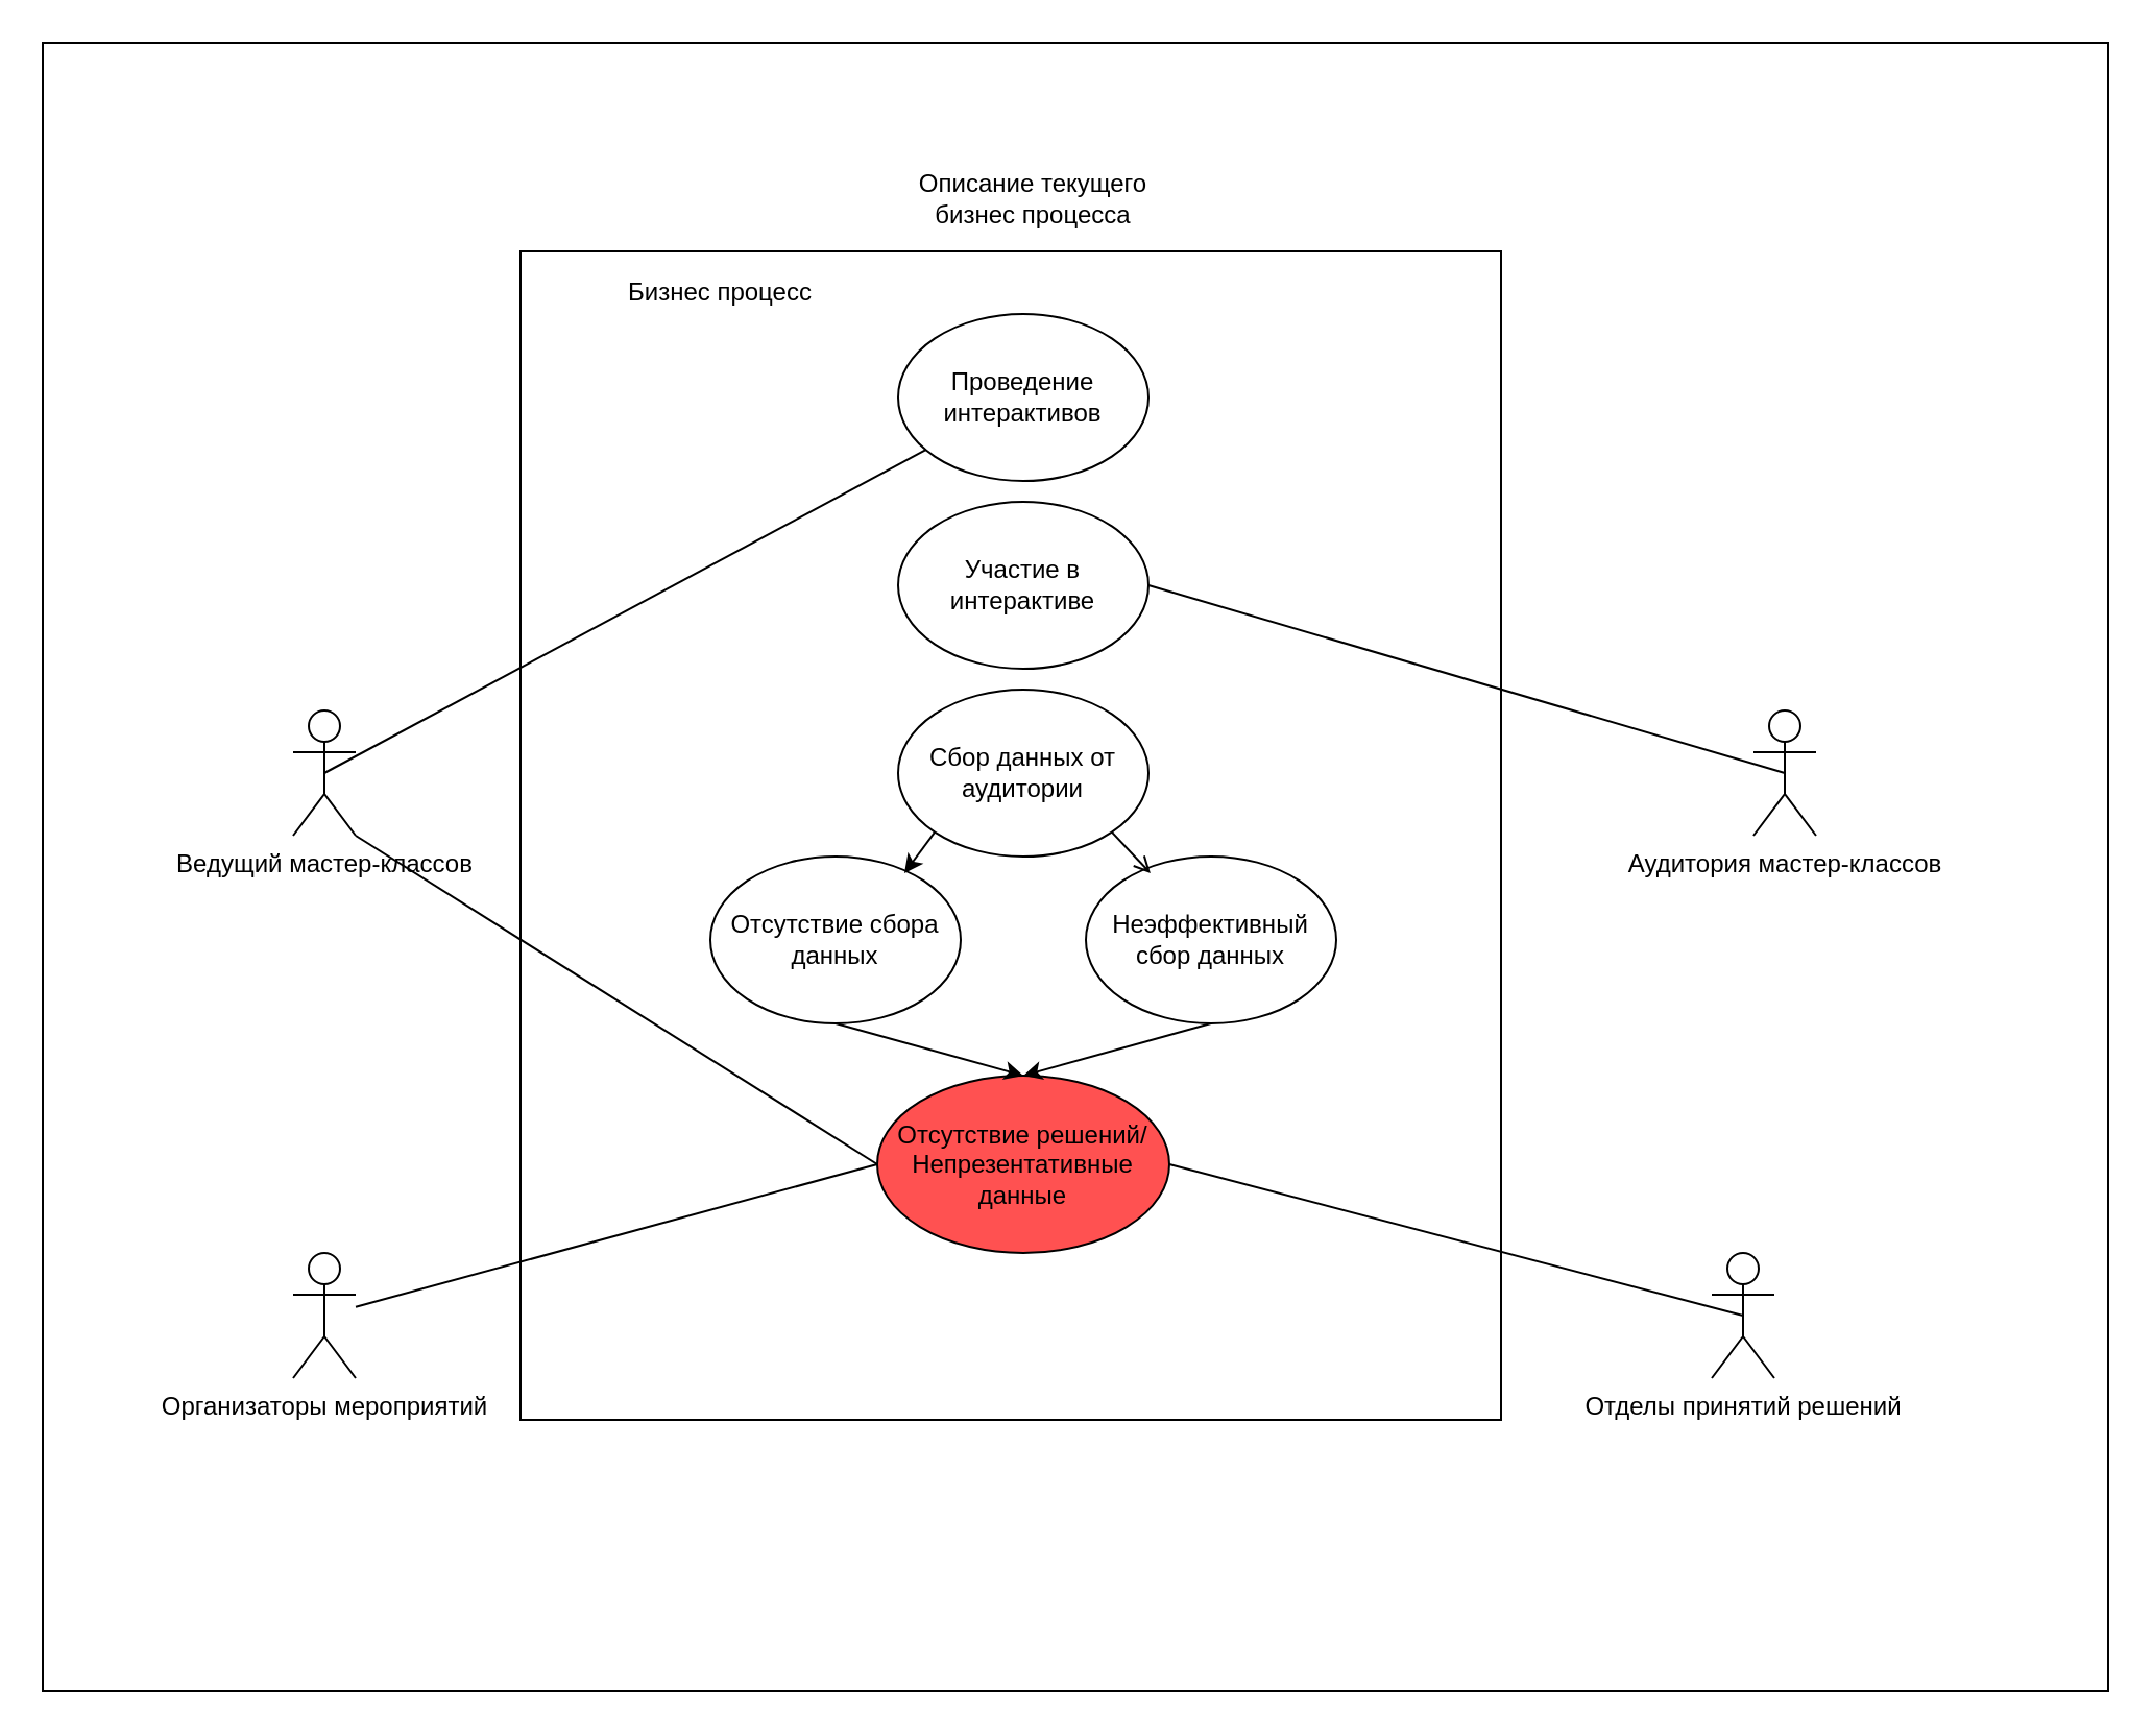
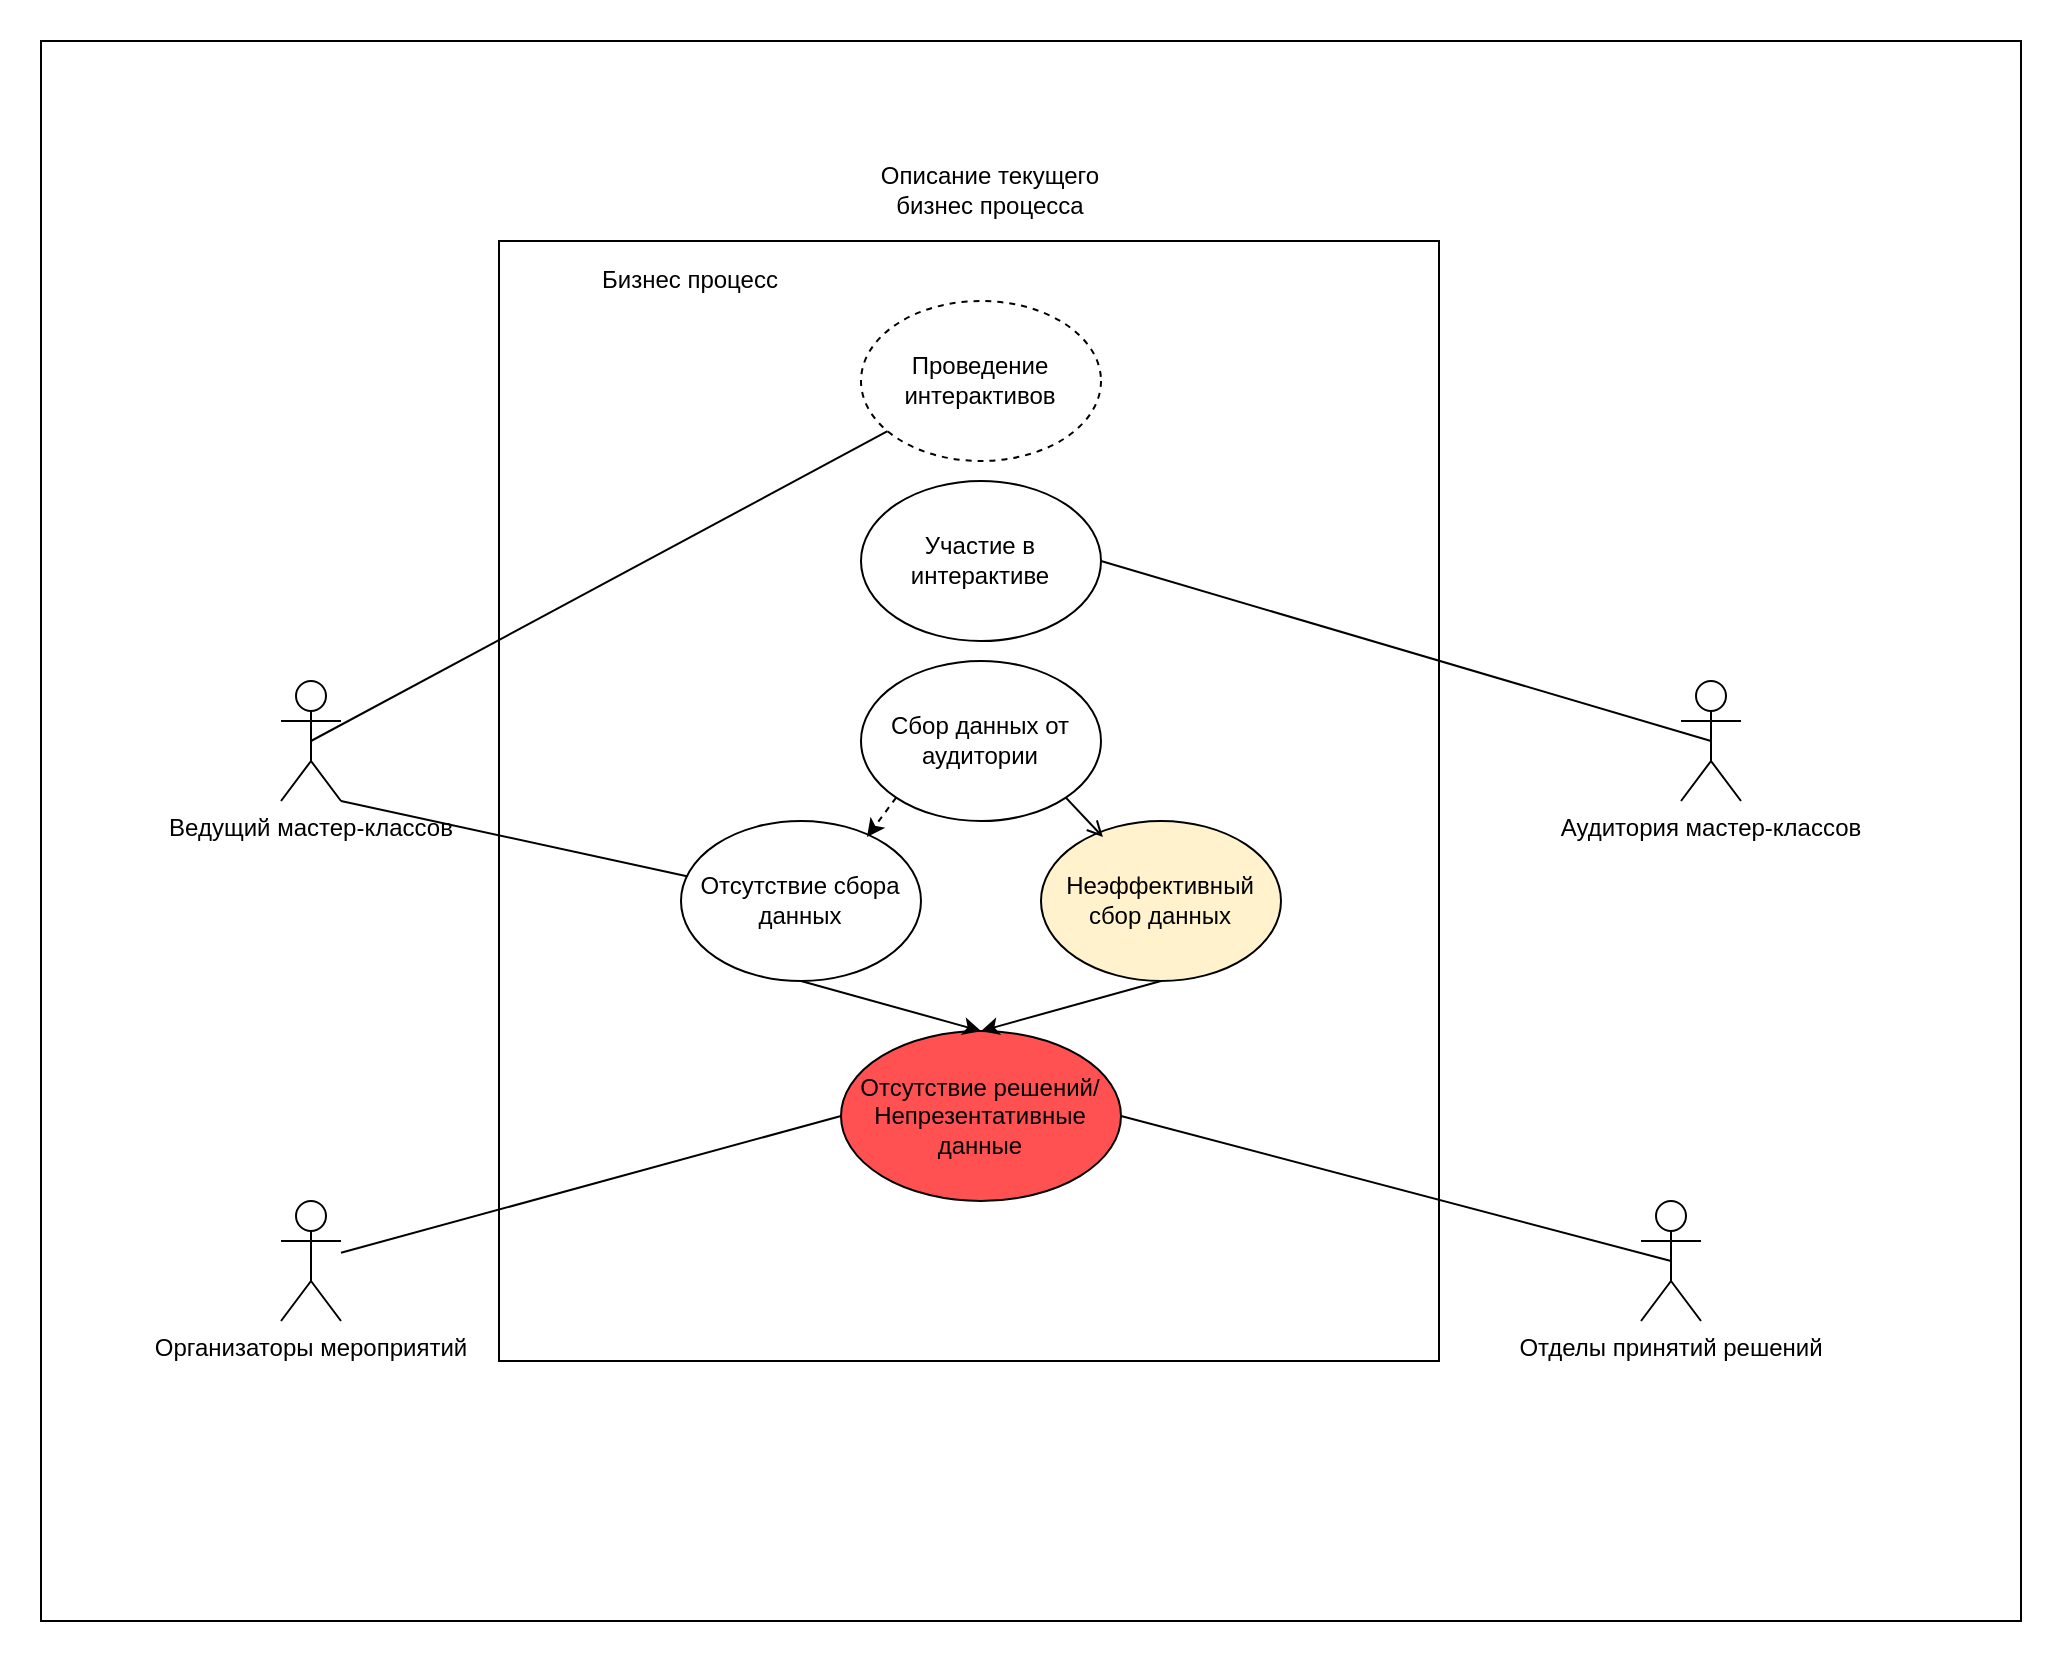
- <mxCell id="7" value="Проведение интерактивов" style="ellipse;whiteSpace=wrap;html=1;" vertex="1" parent="1"><mxGeometry x="430" y="150" width="120" height="80" as="geometry" /></mxCell>
+ <mxCell id="7" value="Проведение интерактивов" style="ellipse;whiteSpace=wrap;html=1;dashed=1;" vertex="1" parent="1"><mxGeometry x="430" y="150" width="120" height="80" as="geometry" /></mxCell>
- <mxCell id="19" value="" style="endArrow=classic;html=1;rounded=0;exitX=0;exitY=1;exitDx=0;exitDy=0;entryX=0.775;entryY=0.1;entryDx=0;entryDy=0;entryPerimeter=0;" edge="1" parent="1" source="13" target="14"><mxGeometry width="50" height="50" relative="1" as="geometry"><mxPoint x="560" y="570" as="sourcePoint" /><mxPoint x="440" y="410" as="targetPoint" /></mxGeometry></mxCell>
+ <mxCell id="19" value="" style="endArrow=classic;html=1;rounded=0;exitX=0;exitY=1;exitDx=0;exitDy=0;entryX=0.775;entryY=0.1;entryDx=0;entryDy=0;entryPerimeter=0;dashed=1;" edge="1" parent="1" source="13" target="14"><mxGeometry width="50" height="50" relative="1" as="geometry"><mxPoint x="560" y="570" as="sourcePoint" /><mxPoint x="440" y="410" as="targetPoint" /></mxGeometry></mxCell>
- <mxCell id="15" value="Неэффективный сбор данных" style="ellipse;whiteSpace=wrap;html=1;" vertex="1" parent="1"><mxGeometry x="520" y="410" width="120" height="80" as="geometry" /></mxCell>
+ <mxCell id="15" value="Неэффективный сбор данных" style="ellipse;whiteSpace=wrap;html=1;fillColor=#fff2cc;" vertex="1" parent="1"><mxGeometry x="520" y="410" width="120" height="80" as="geometry" /></mxCell>
- <mxCell id="25" value="" style="endArrow=none;html=1;rounded=0;entryX=0;entryY=0.5;entryDx=0;entryDy=0;exitX=1;exitY=1;exitDx=0;exitDy=0;exitPerimeter=0;" edge="1" parent="1" source="4" target="16"><mxGeometry width="50" height="50" relative="1" as="geometry"><mxPoint x="150" y="380" as="sourcePoint" /><mxPoint x="200" y="330" as="targetPoint" /></mxGeometry></mxCell>
+ <mxCell id="25" value="" style="endArrow=none;html=1;rounded=0;exitX=1;exitY=1;exitDx=0;exitDy=0;exitPerimeter=0;" edge="1" parent="1" source="4" target="14"><mxGeometry width="50" height="50" relative="1" as="geometry"><mxPoint x="150" y="380" as="sourcePoint" /><mxPoint x="200" y="330" as="targetPoint" /></mxGeometry></mxCell>
